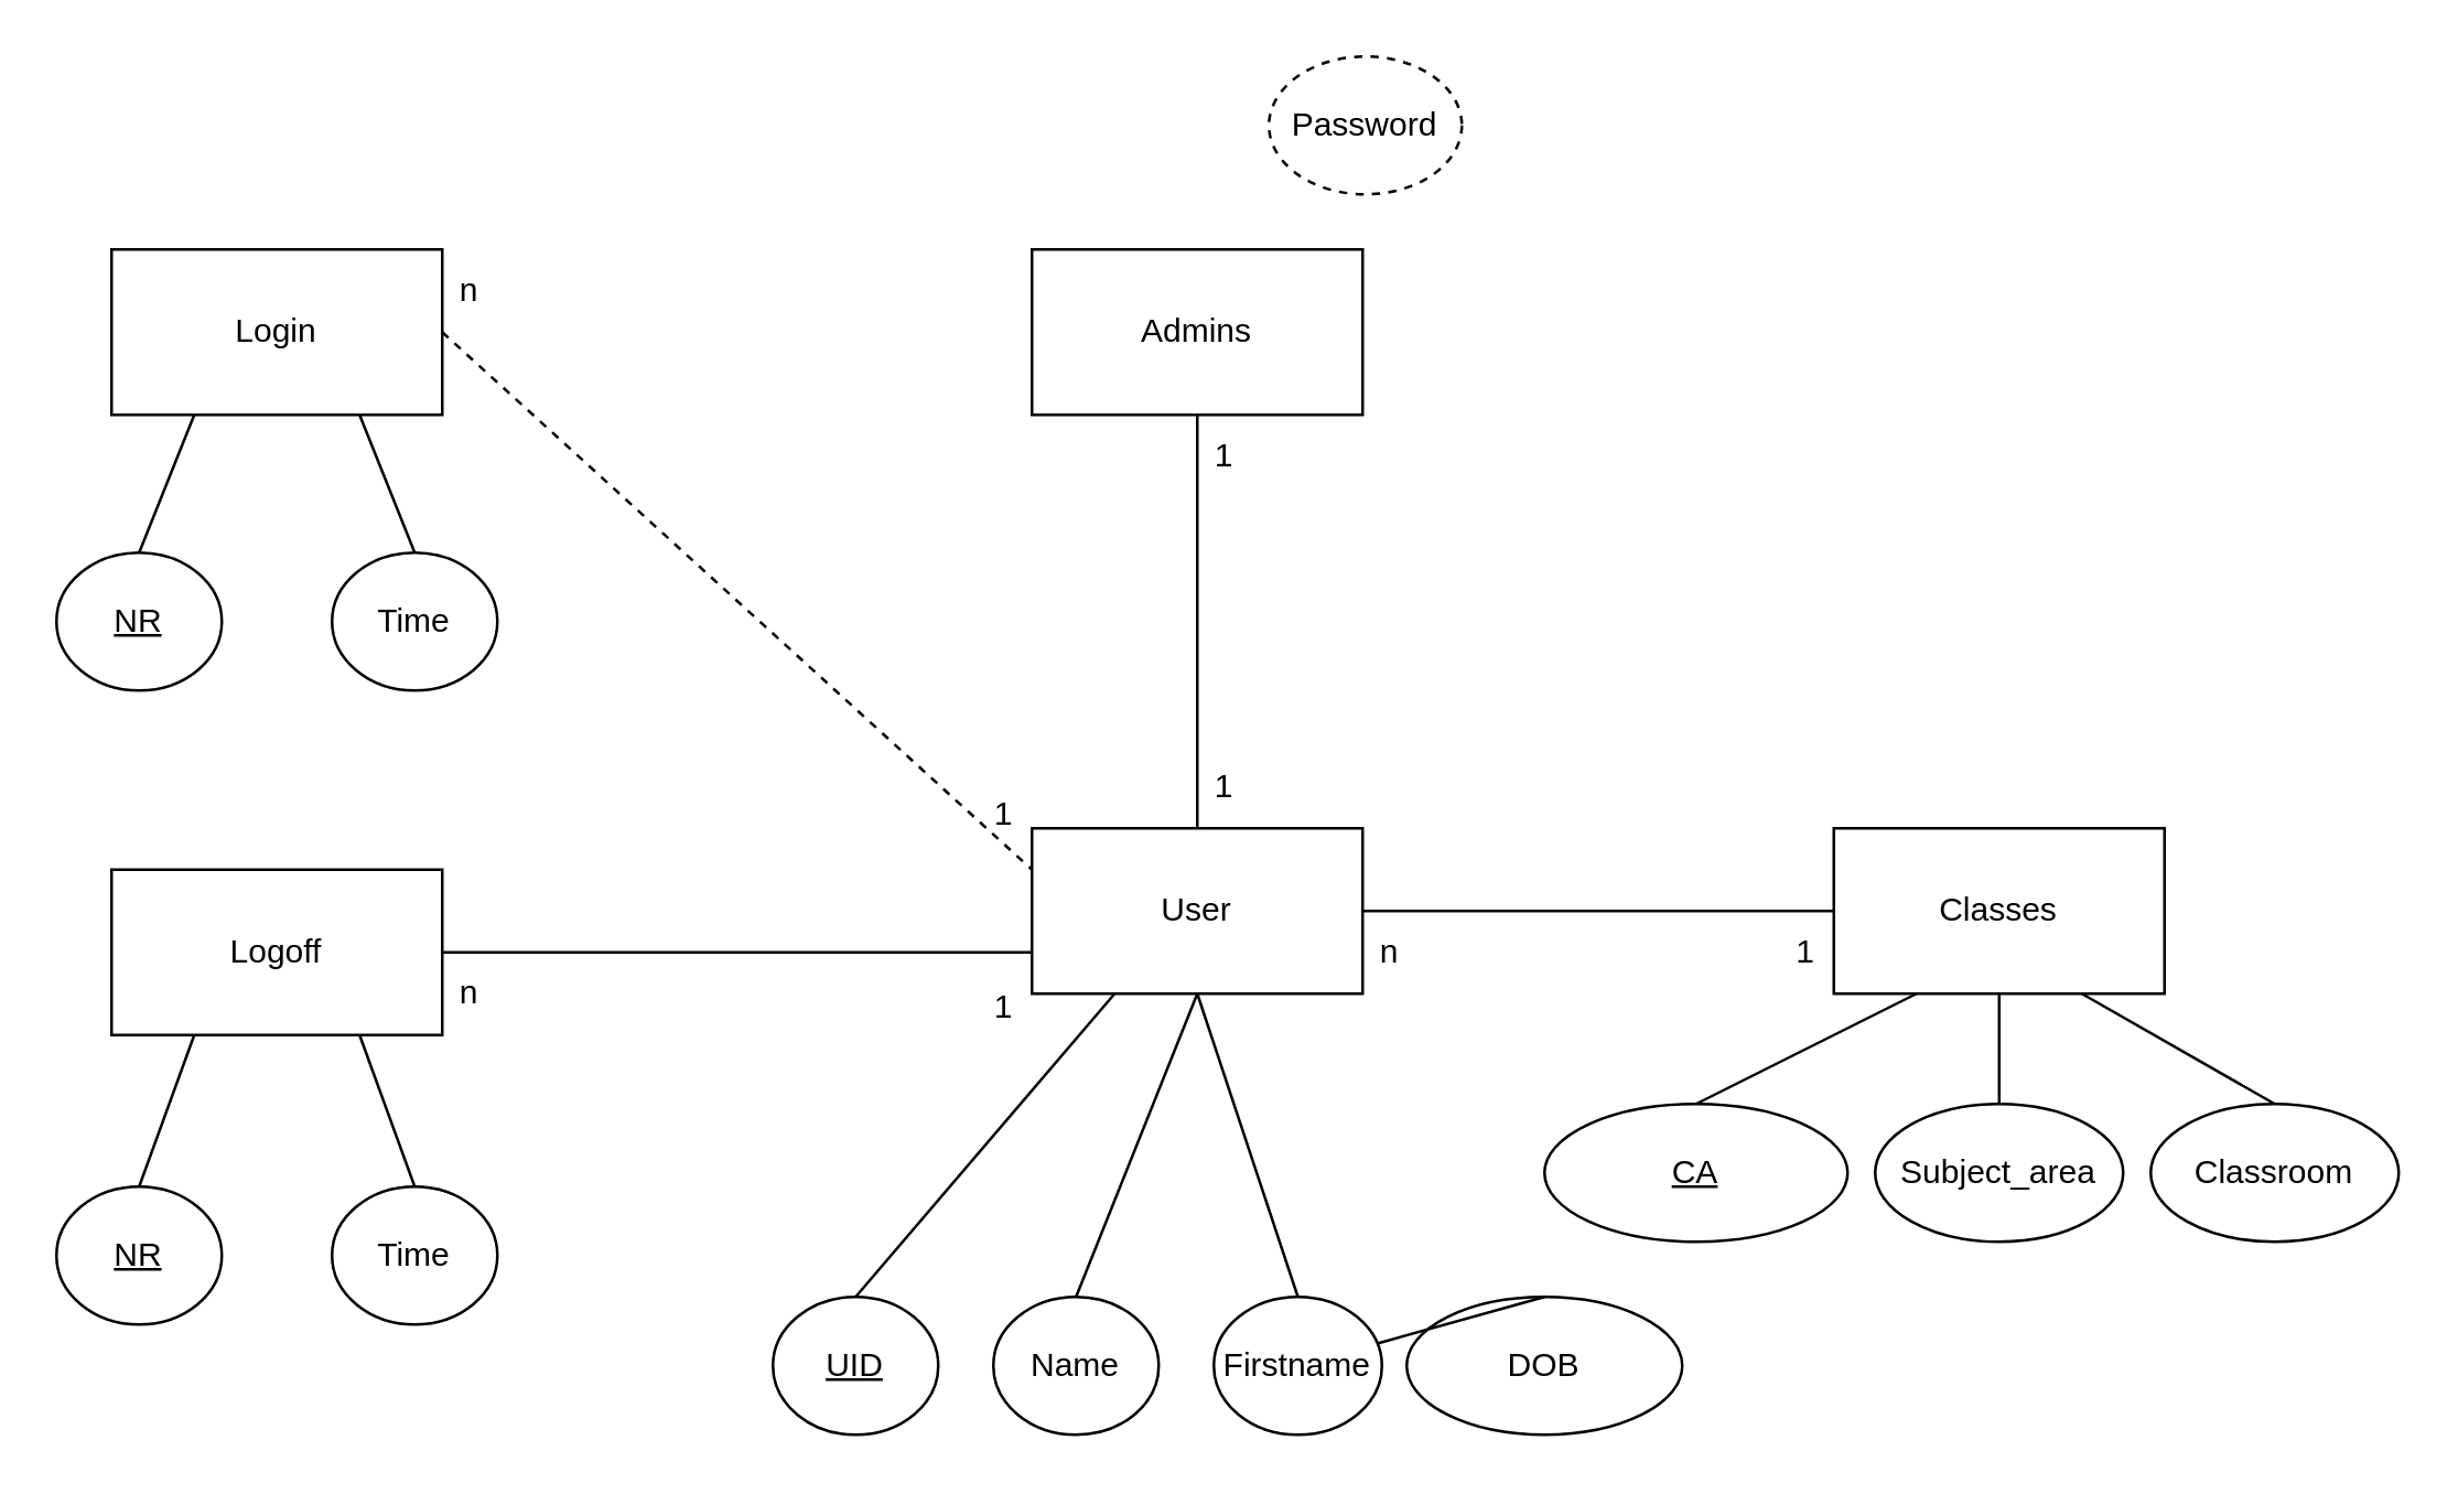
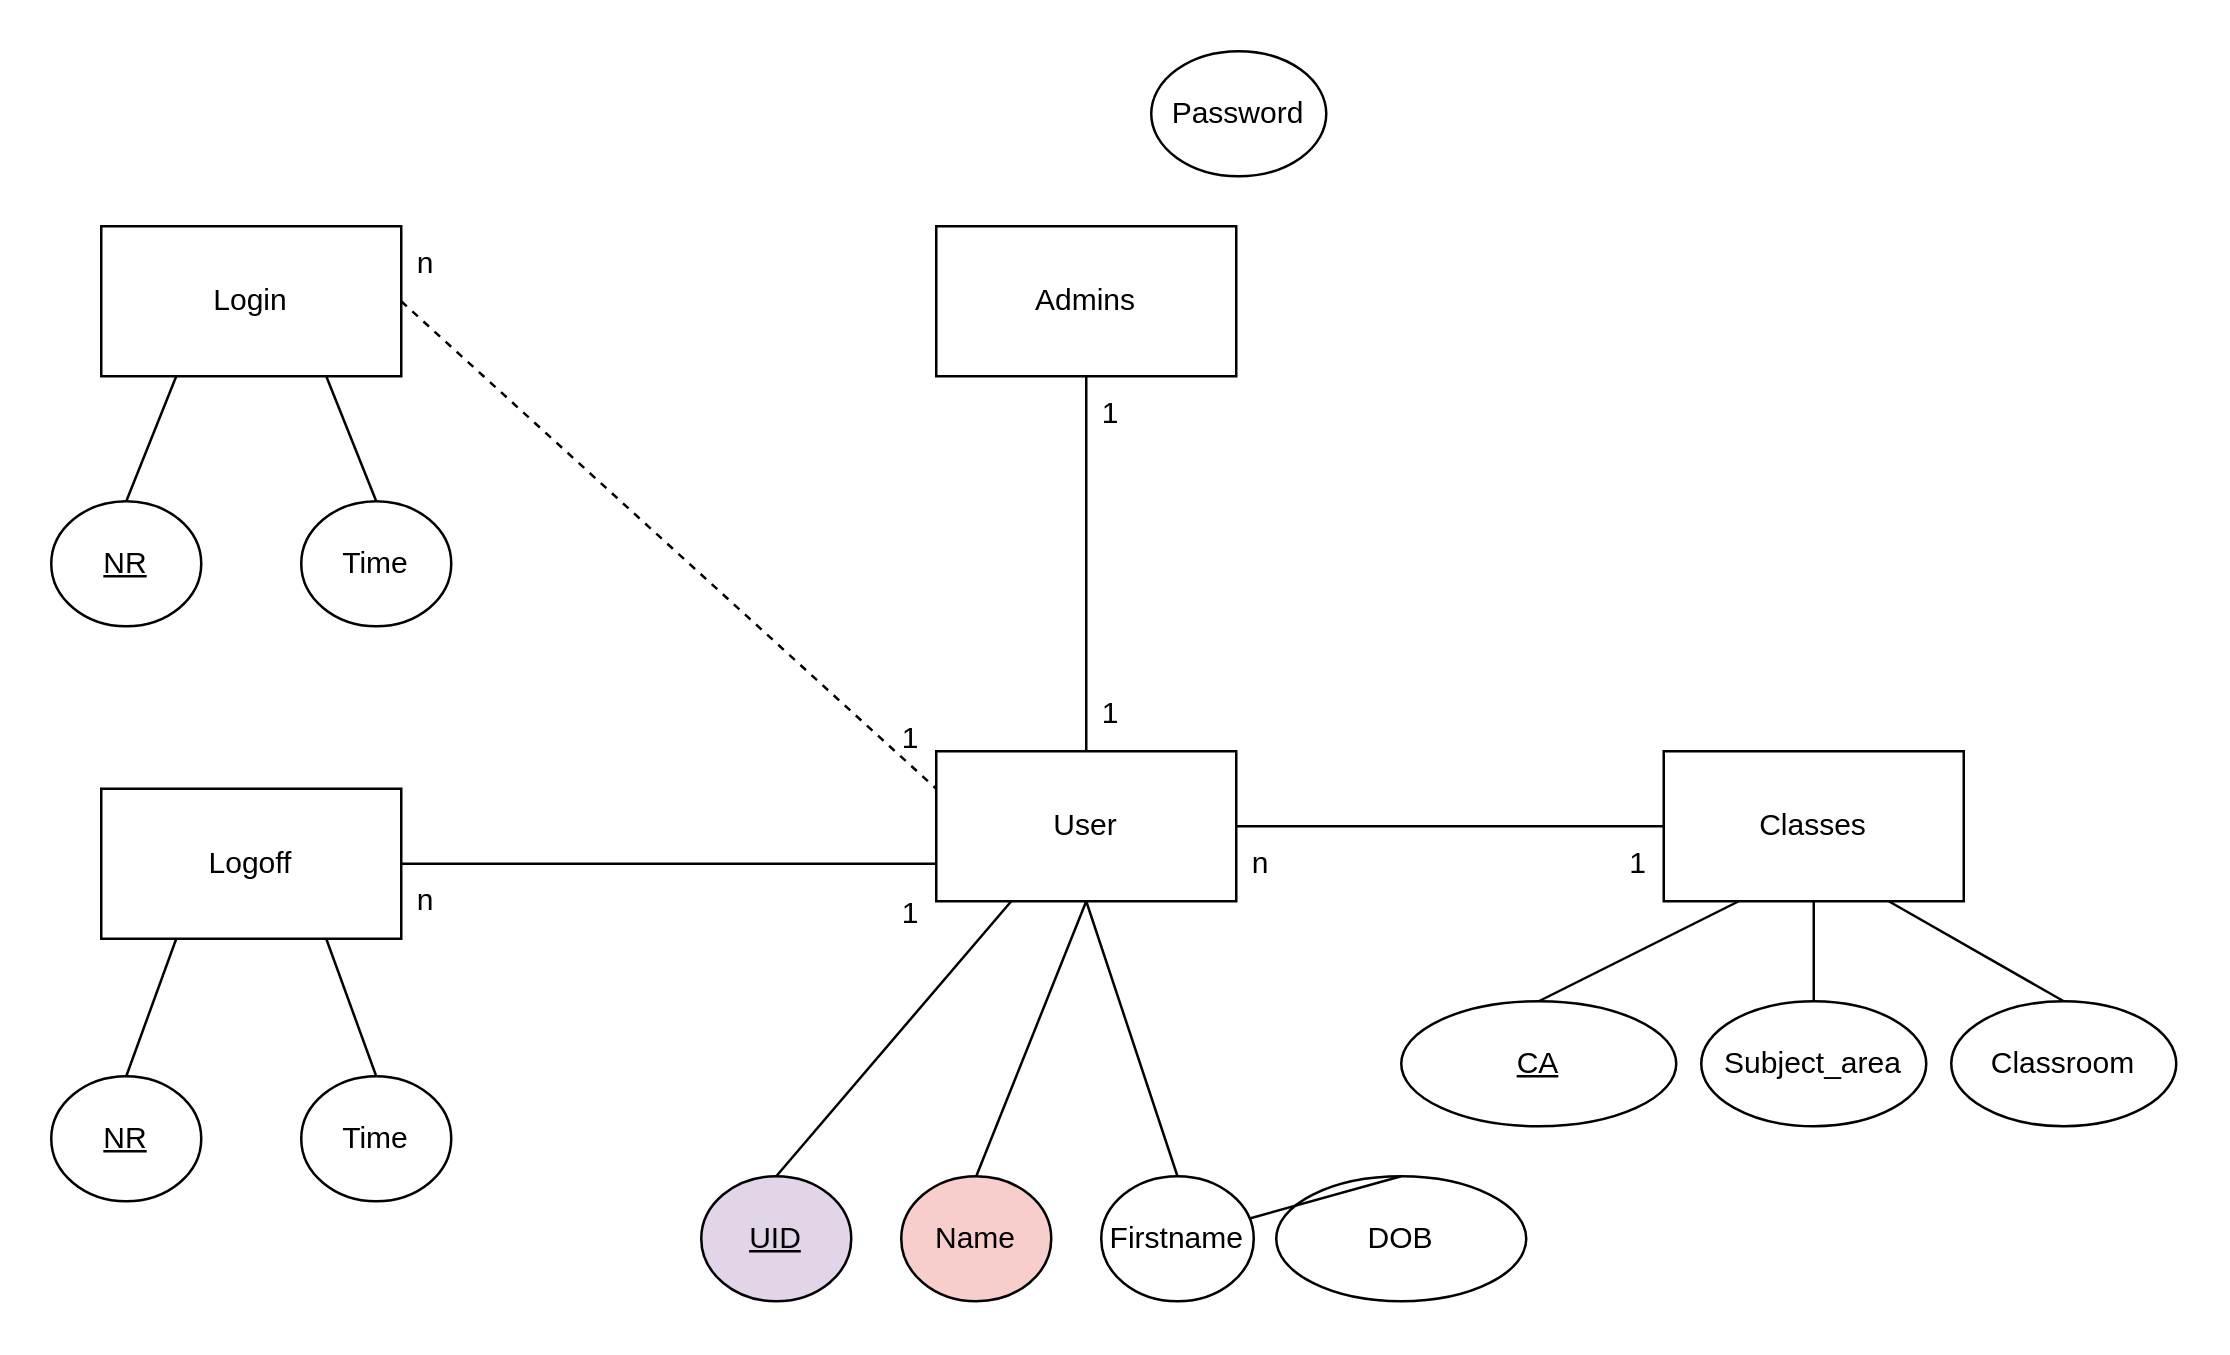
- <mxCell id="19" value="Password" style="ellipse;whiteSpace=wrap;html=1;dashed=1;" parent="1" vertex="1"><mxGeometry x="460" y="20" width="70" height="50" as="geometry" /></mxCell>
+ <mxCell id="19" value="Password" style="ellipse;whiteSpace=wrap;html=1;" parent="1" vertex="1"><mxGeometry x="460" y="20" width="70" height="50" as="geometry" /></mxCell>
- <mxCell id="26" value="&lt;u&gt;UID&lt;/u&gt;" style="ellipse;whiteSpace=wrap;html=1;" parent="1" vertex="1"><mxGeometry x="280" y="470" width="60" height="50" as="geometry" /></mxCell>
+ <mxCell id="26" value="&lt;u&gt;UID&lt;/u&gt;" style="ellipse;whiteSpace=wrap;html=1;fillColor=#e1d5e7;" parent="1" vertex="1"><mxGeometry x="280" y="470" width="60" height="50" as="geometry" /></mxCell>
- <mxCell id="27" value="Name" style="ellipse;whiteSpace=wrap;html=1;" parent="1" vertex="1"><mxGeometry x="360" y="470" width="60" height="50" as="geometry" /></mxCell>
+ <mxCell id="27" value="Name" style="ellipse;whiteSpace=wrap;html=1;fillColor=#f8cecc;" parent="1" vertex="1"><mxGeometry x="360" y="470" width="60" height="50" as="geometry" /></mxCell>
